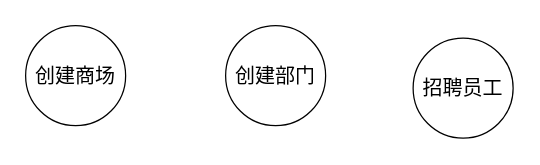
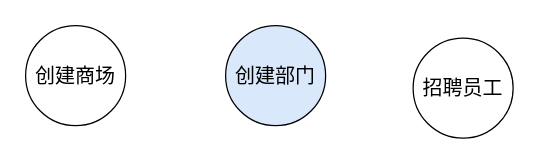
- <mxCell id="3" value="创建部门" style="ellipse;whiteSpace=wrap;html=1;aspect=fixed;fontSize=16;" vertex="1" parent="1"><mxGeometry x="180" y="20" width="80" height="80" as="geometry" /></mxCell>
+ <mxCell id="3" value="创建部门" style="ellipse;whiteSpace=wrap;html=1;aspect=fixed;fontSize=16;fillColor=#dae8fc;" vertex="1" parent="1"><mxGeometry x="180" y="20" width="80" height="80" as="geometry" /></mxCell>
